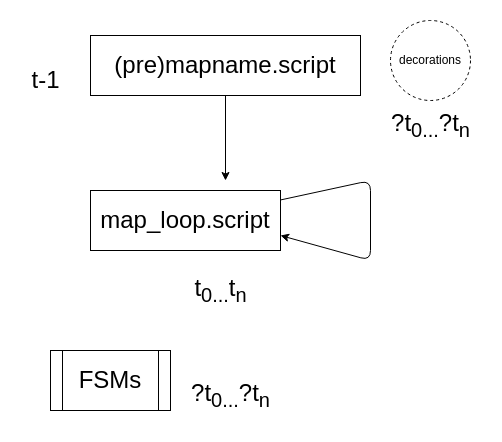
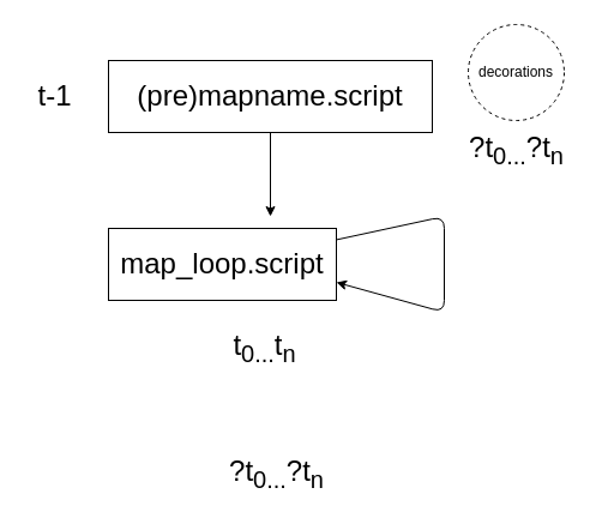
- <mxCell id="5" value="&lt;font style=&quot;font-size: 24px;&quot;&gt;(pre)mapname.script&lt;/font&gt;" style="whiteSpace=wrap;html=1;" vertex="1" parent="1"><mxGeometry x="90" y="35" width="270" height="60" as="geometry" /></mxCell>
+ <mxCell id="5" value="&lt;font style=&quot;font-size: 24px;&quot;&gt;(pre)mapname.script&lt;/font&gt;" style="whiteSpace=wrap;html=1;" vertex="1" parent="1"><mxGeometry x="90" y="50" width="270" height="60" as="geometry" /></mxCell>
- <mxCell id="10" value="FSMs" style="shape=process;whiteSpace=wrap;html=1;backgroundOutline=1;fontSize=24;" vertex="1" parent="1"><mxGeometry x="50" y="350" width="120" height="60" as="geometry" /></mxCell>
